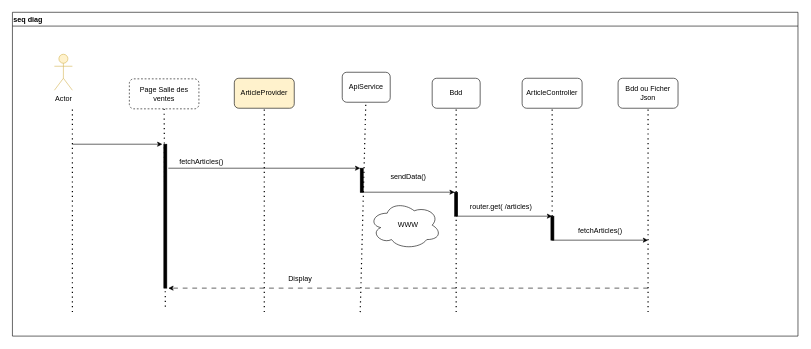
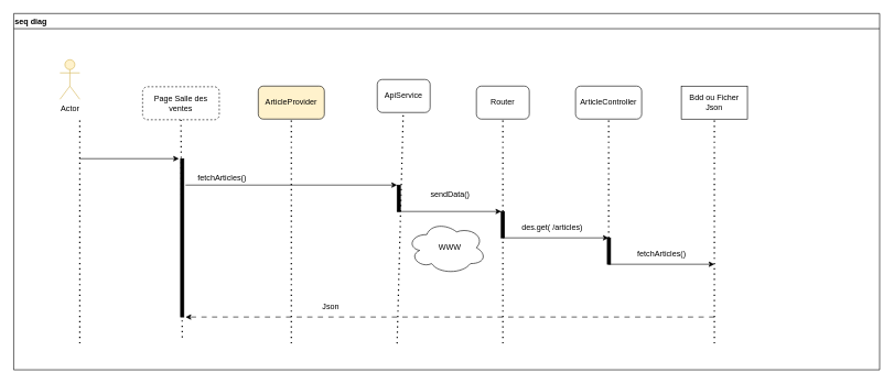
- <mxCell id="12" value="Bdd" style="rounded=1;whiteSpace=wrap;html=1;" parent="3" vertex="1"><mxGeometry x="700" y="110" width="80" height="50" as="geometry" /></mxCell>
+ <mxCell id="12" value="Router" style="rounded=1;whiteSpace=wrap;html=1;" parent="3" vertex="1"><mxGeometry x="700" y="110" width="80" height="50" as="geometry" /></mxCell>
- <mxCell id="16" value="Bdd ou Ficher Json" style="rounded=1;whiteSpace=wrap;html=1;" parent="3" vertex="1"><mxGeometry x="1010" y="110" width="100" height="50" as="geometry" /></mxCell>
+ <mxCell id="16" value="Bdd ou Ficher Json" style="whiteSpace=wrap;html=1;rounded=0;" parent="3" vertex="1"><mxGeometry x="1010" y="110" width="100" height="50" as="geometry" /></mxCell>
- <mxCell id="23" value="router.get( /articles)" style="text;html=1;strokeColor=none;fillColor=none;align=center;verticalAlign=middle;whiteSpace=wrap;rounded=0;" parent="3" vertex="1"><mxGeometry x="760" y="310" width="110" height="30" as="geometry" /></mxCell>
+ <mxCell id="23" value="des.get( /articles)" style="text;html=1;strokeColor=none;fillColor=none;align=center;verticalAlign=middle;whiteSpace=wrap;rounded=0;" parent="3" vertex="1"><mxGeometry x="760" y="310" width="110" height="30" as="geometry" /></mxCell>
- <mxCell id="26" value="Display" style="text;html=1;strokeColor=none;fillColor=none;align=center;verticalAlign=middle;whiteSpace=wrap;rounded=0;" parent="3" vertex="1"><mxGeometry x="450" y="430" width="60" height="30" as="geometry" /></mxCell>
+ <mxCell id="26" value="Json" style="text;html=1;strokeColor=none;fillColor=none;align=center;verticalAlign=middle;whiteSpace=wrap;rounded=0;" parent="3" vertex="1"><mxGeometry x="450" y="430" width="60" height="30" as="geometry" /></mxCell>
